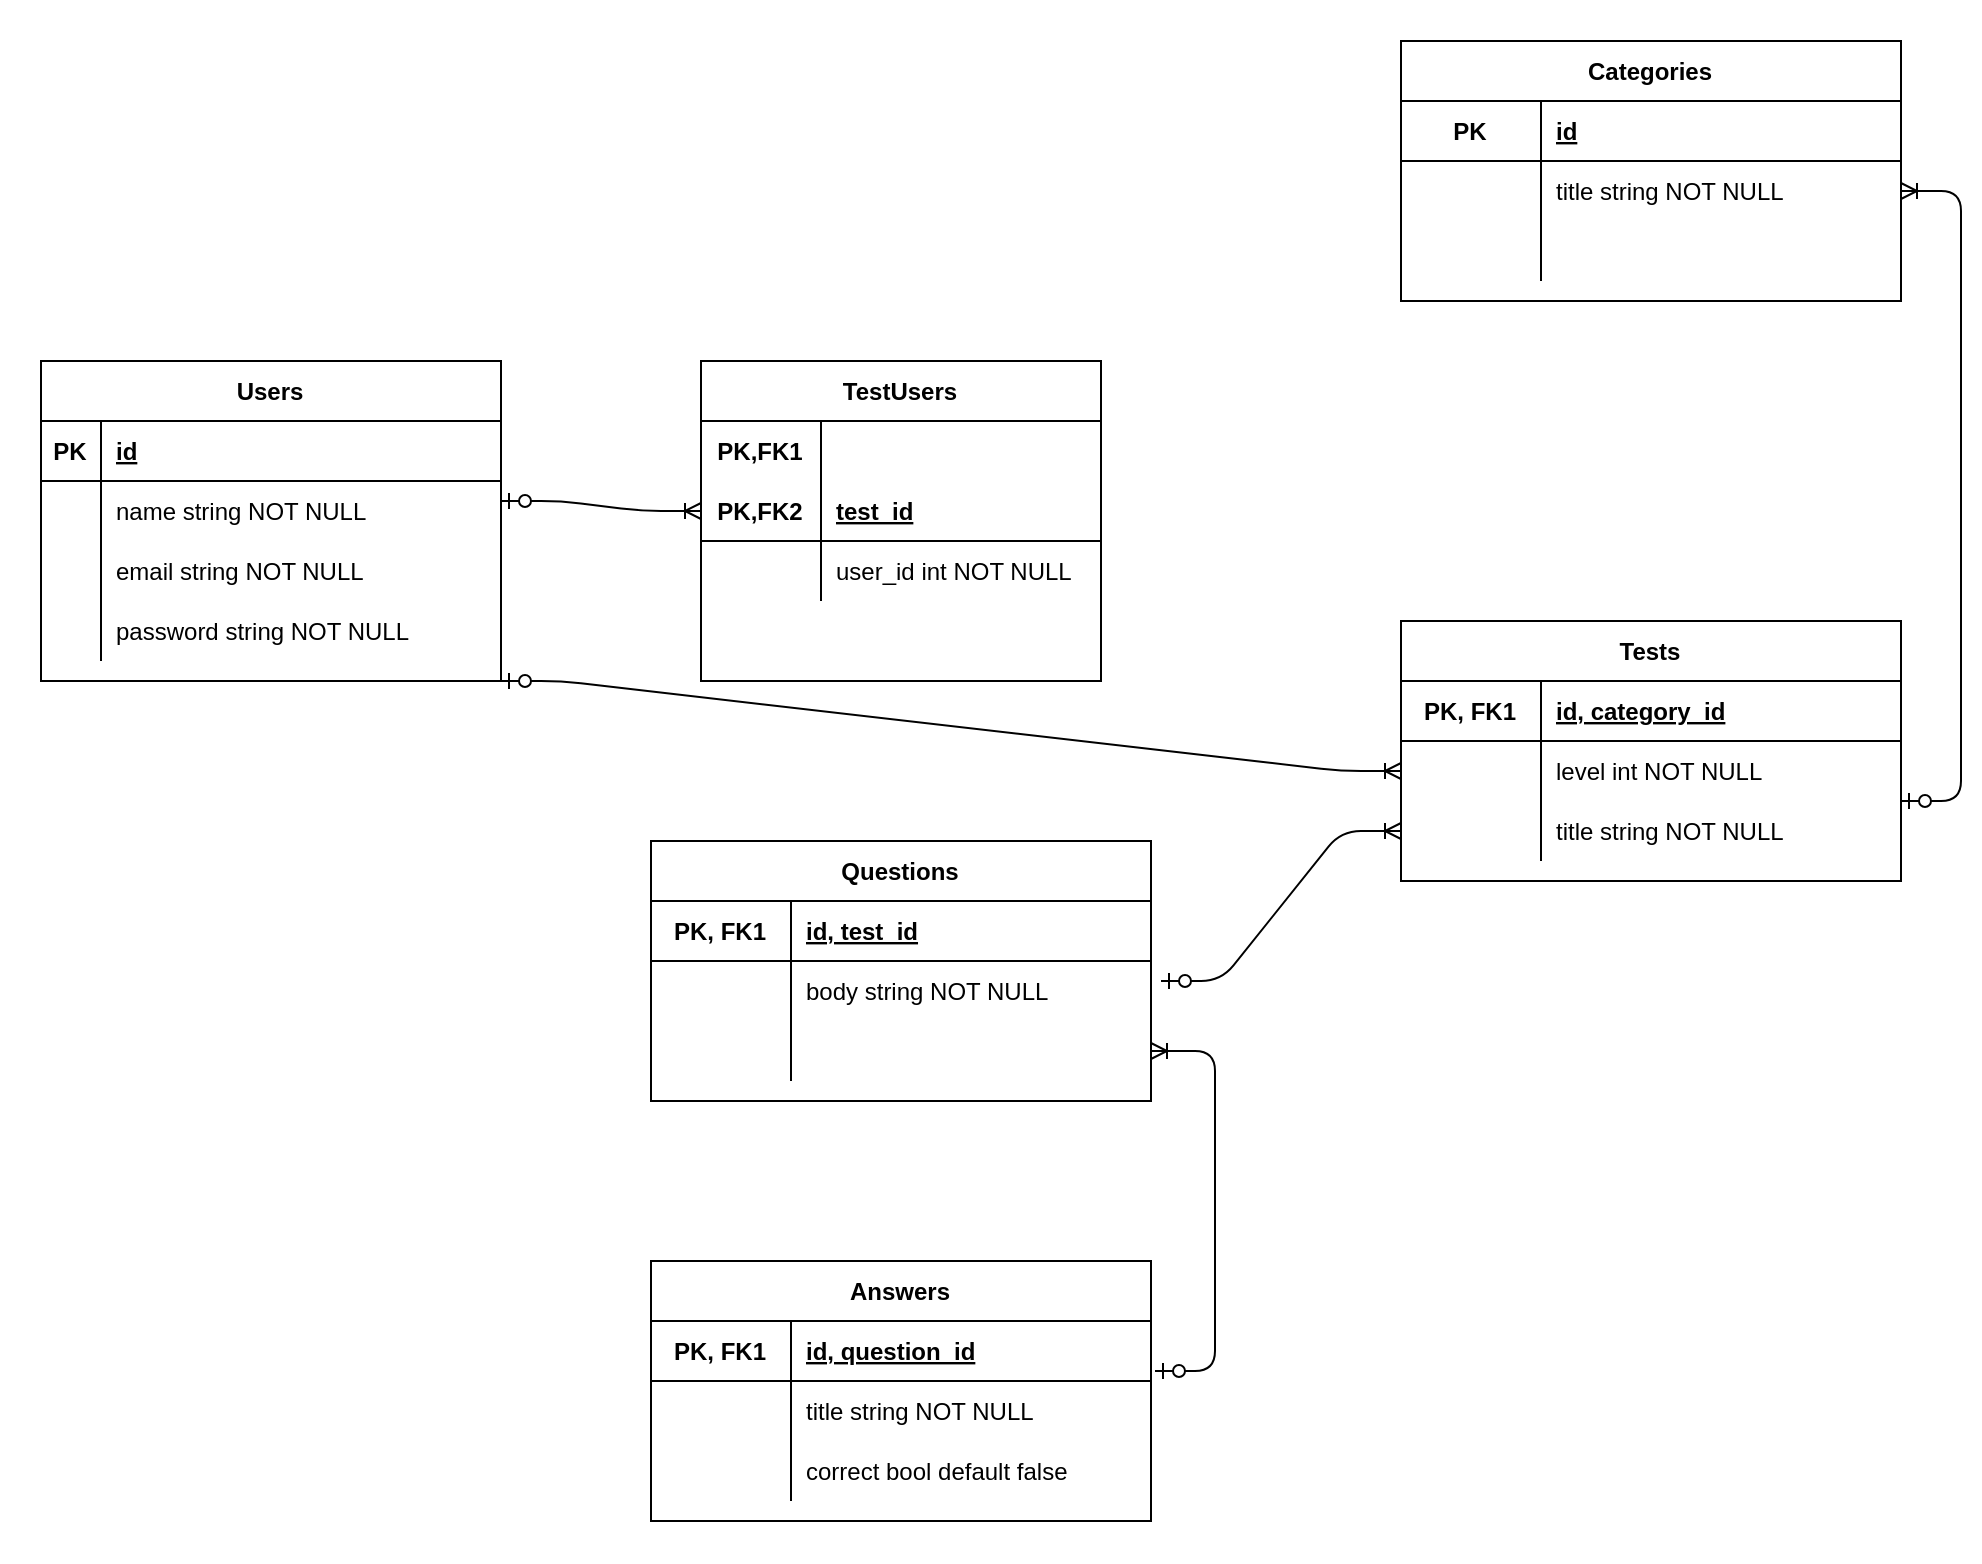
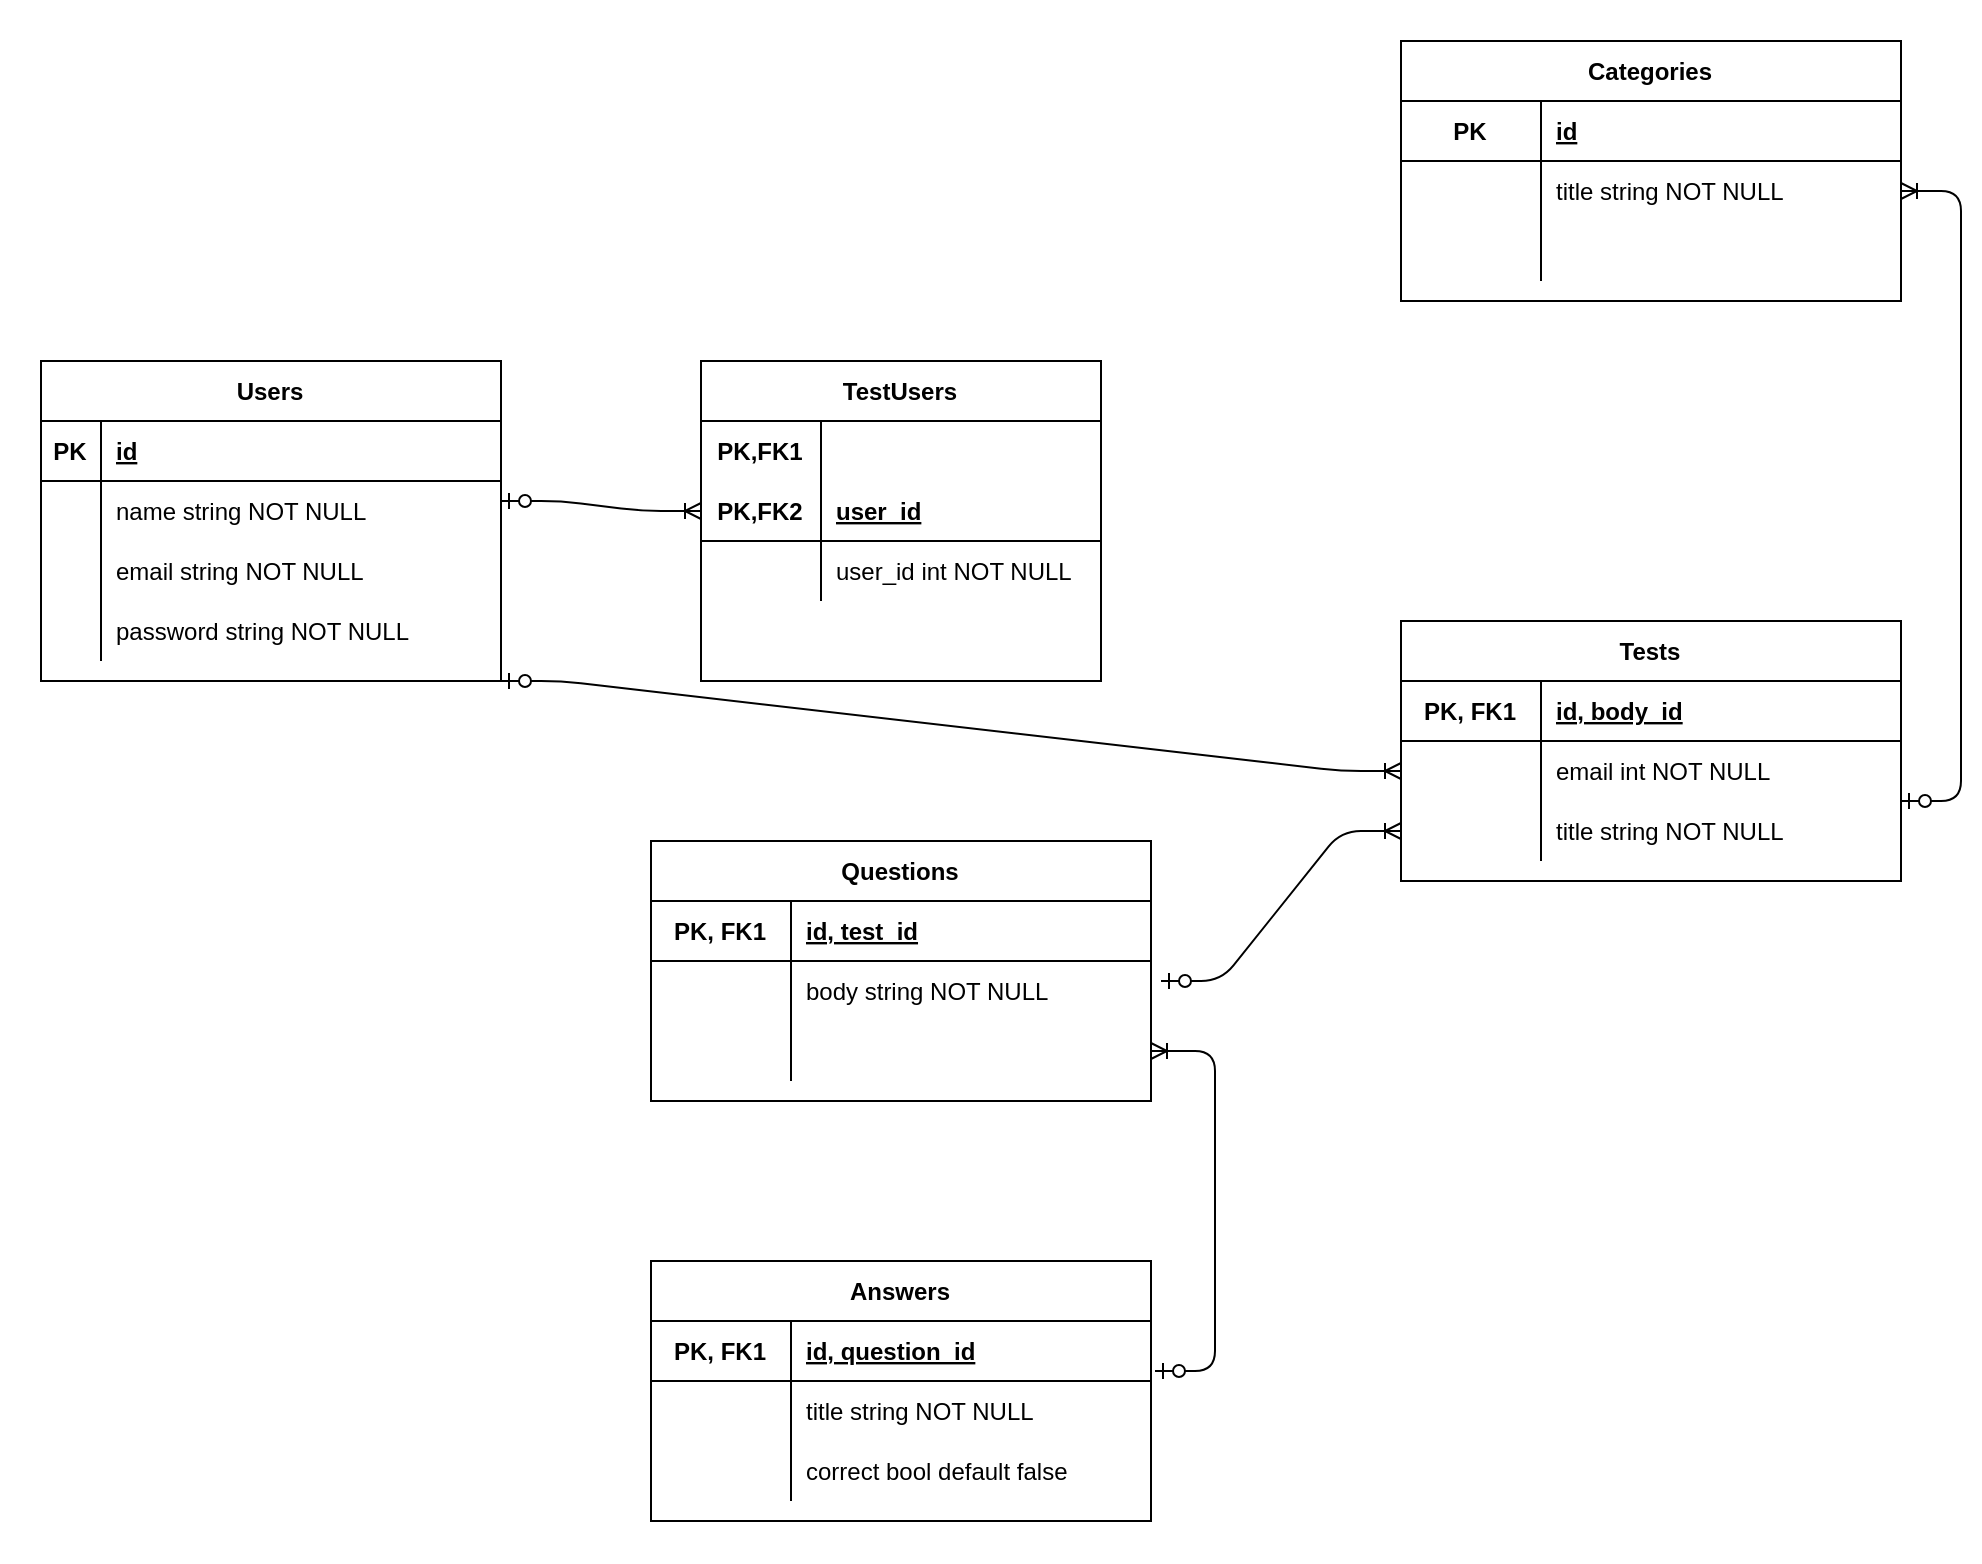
- <mxCell id="20" value="test_id" style="shape=partialRectangle;connectable=0;fillColor=none;top=0;left=0;bottom=0;right=0;align=left;spacingLeft=6;fontStyle=5;overflow=hidden;" vertex="1" parent="18"><mxGeometry x="60" width="140" height="30" as="geometry" /></mxCell>
+ <mxCell id="20" value="user_id" style="shape=partialRectangle;connectable=0;fillColor=none;top=0;left=0;bottom=0;right=0;align=left;spacingLeft=6;fontStyle=5;overflow=hidden;" vertex="1" parent="18"><mxGeometry x="60" width="140" height="30" as="geometry" /></mxCell>
- <mxCell id="29" value="id, category_id" style="shape=partialRectangle;connectable=0;fillColor=none;top=0;left=0;bottom=0;right=0;align=left;spacingLeft=6;fontStyle=5;overflow=hidden;" vertex="1" parent="27"><mxGeometry x="70" width="180" height="30" as="geometry" /></mxCell>
+ <mxCell id="29" value="id, body_id" style="shape=partialRectangle;connectable=0;fillColor=none;top=0;left=0;bottom=0;right=0;align=left;spacingLeft=6;fontStyle=5;overflow=hidden;" vertex="1" parent="27"><mxGeometry x="70" width="180" height="30" as="geometry" /></mxCell>
- <mxCell id="32" value="level int NOT NULL" style="shape=partialRectangle;connectable=0;fillColor=none;top=0;left=0;bottom=0;right=0;align=left;spacingLeft=6;overflow=hidden;" vertex="1" parent="30"><mxGeometry x="70" width="180" height="30" as="geometry" /></mxCell>
+ <mxCell id="32" value="email int NOT NULL" style="shape=partialRectangle;connectable=0;fillColor=none;top=0;left=0;bottom=0;right=0;align=left;spacingLeft=6;overflow=hidden;" vertex="1" parent="30"><mxGeometry x="70" width="180" height="30" as="geometry" /></mxCell>
